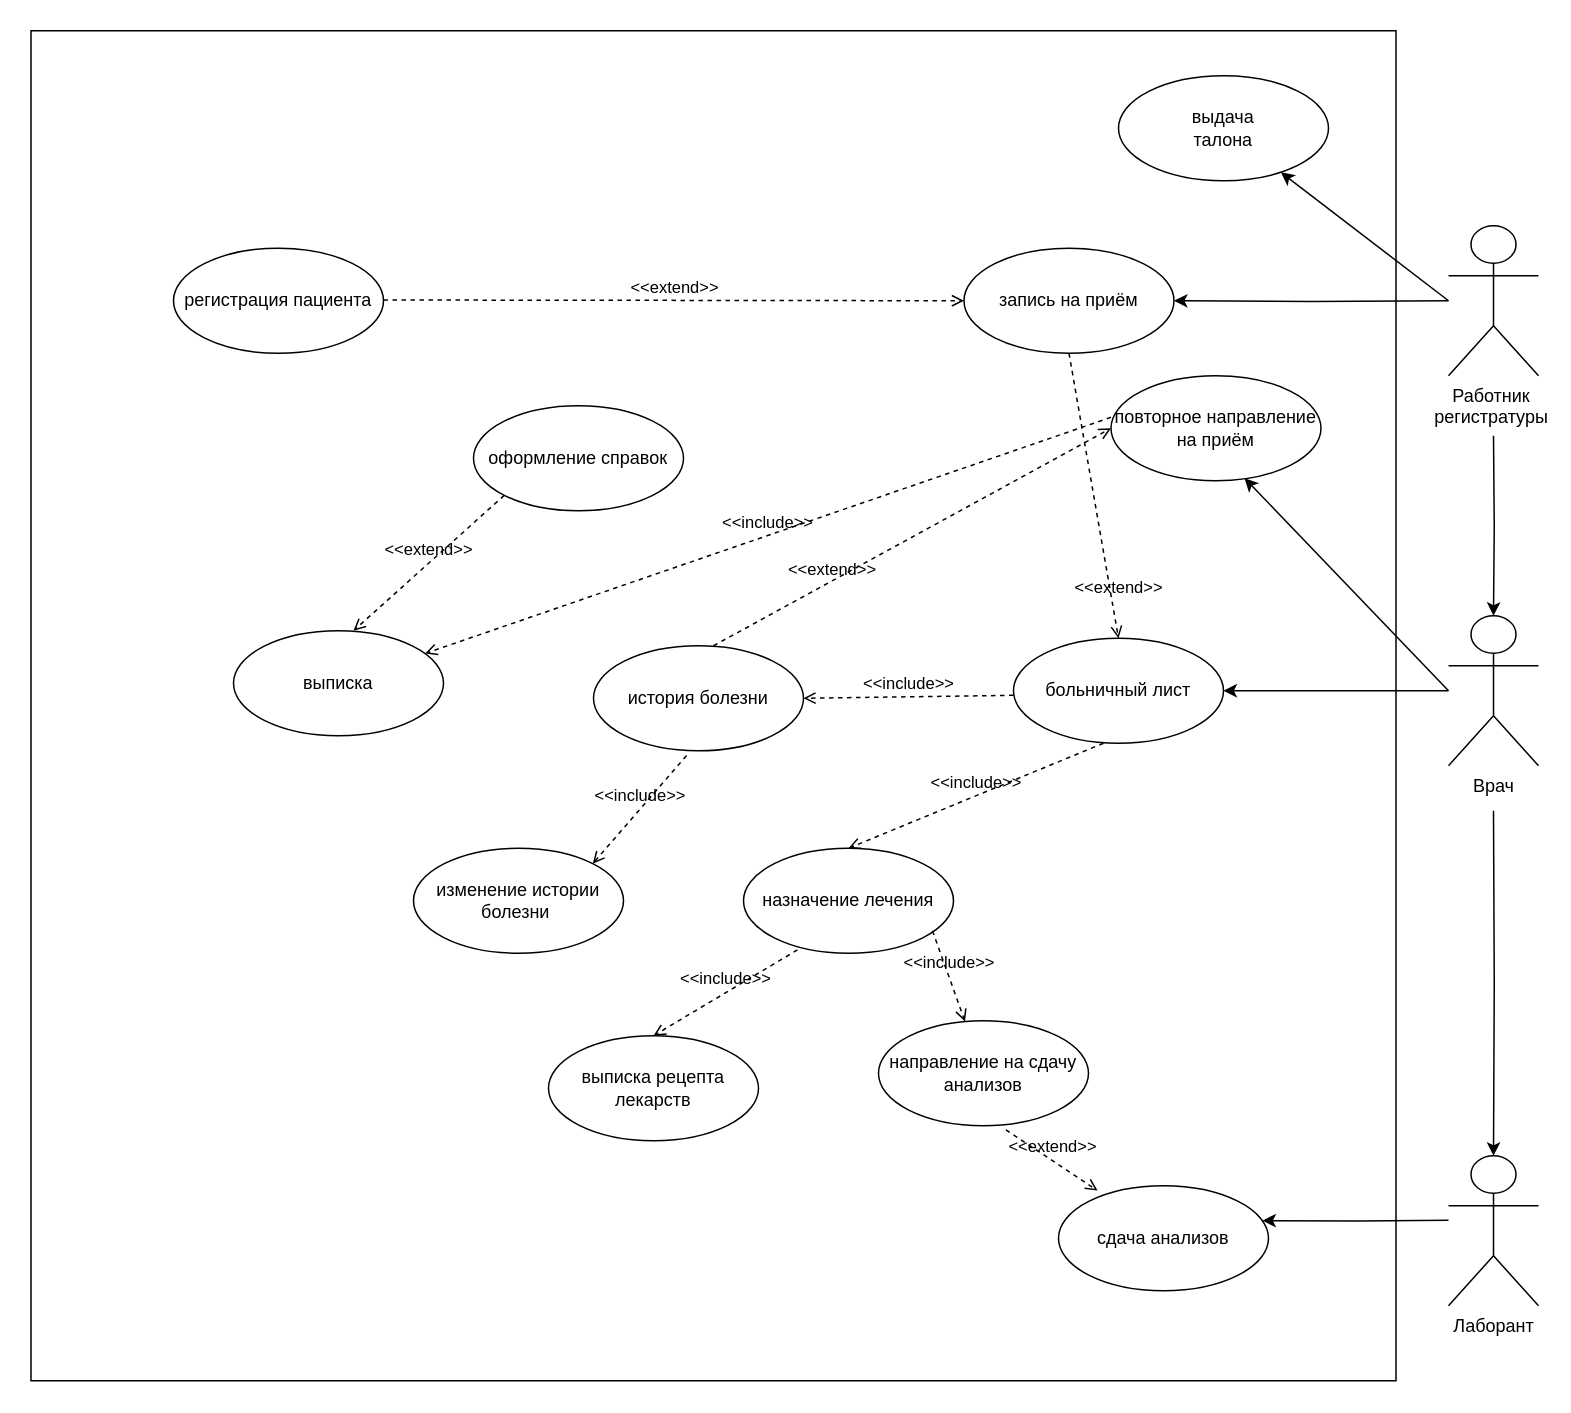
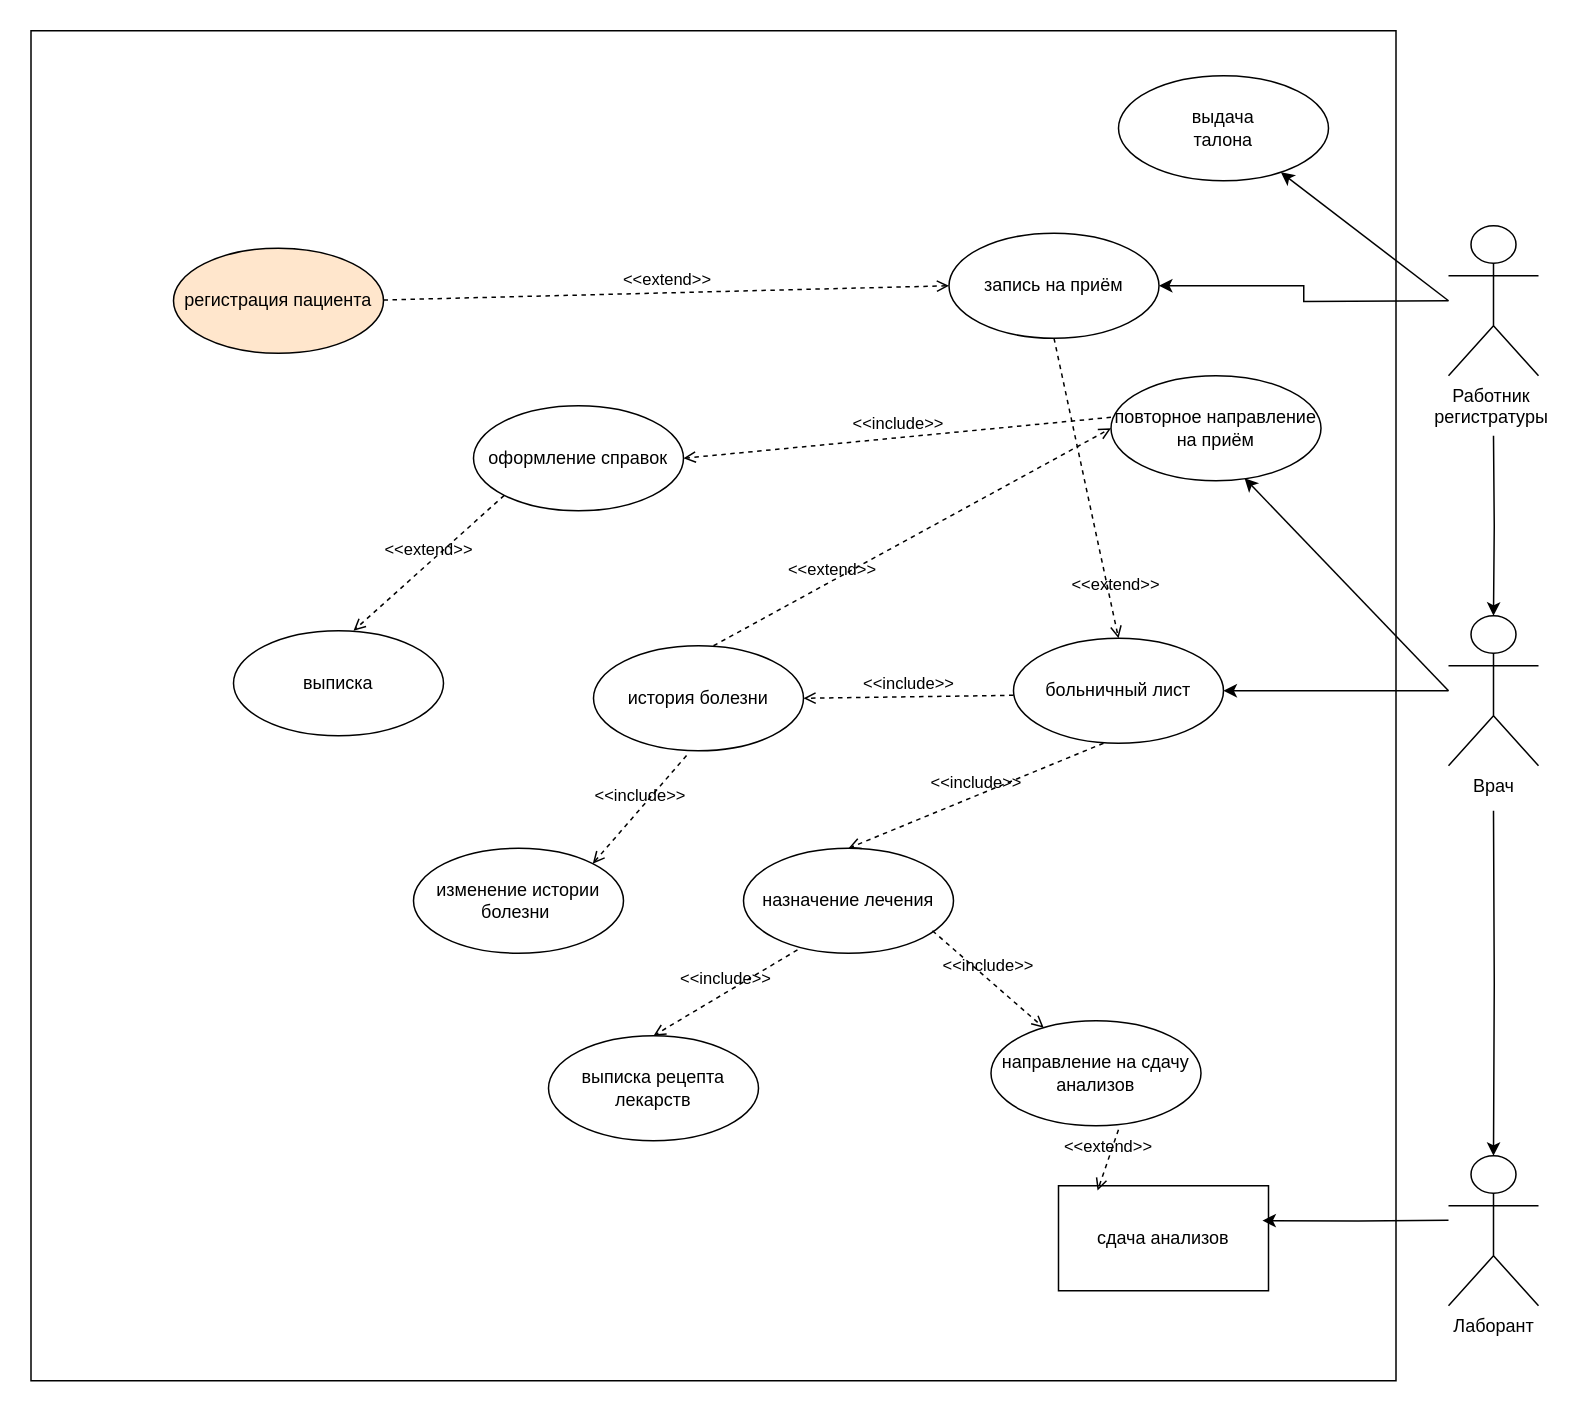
- <mxCell id="6" value="регистрация пациента" style="ellipse;whiteSpace=wrap;html=1;" parent="1" vertex="1"><mxGeometry x="115" y="165" width="140" height="70" as="geometry" /></mxCell>
+ <mxCell id="6" value="регистрация пациента" style="ellipse;whiteSpace=wrap;html=1;fillColor=#ffe6cc;" parent="1" vertex="1"><mxGeometry x="115" y="165" width="140" height="70" as="geometry" /></mxCell>
- <mxCell id="18" value="запись на приём" style="ellipse;whiteSpace=wrap;html=1;" parent="1" vertex="1"><mxGeometry x="642" y="165" width="140" height="70" as="geometry" /></mxCell>
+ <mxCell id="18" value="запись на приём" style="ellipse;whiteSpace=wrap;html=1;" parent="1" vertex="1"><mxGeometry x="632" y="155" width="140" height="70" as="geometry" /></mxCell>
- <mxCell id="32" value="&amp;lt;&amp;lt;include&amp;gt;&amp;gt;" style="html=1;verticalAlign=bottom;labelBackgroundColor=none;endArrow=open;endFill=0;dashed=1;rounded=0;exitX=0;exitY=0.396;exitDx=0;exitDy=0;exitPerimeter=0;" parent="1" target="36" edge="1" source="29"><mxGeometry width="160" relative="1" as="geometry"><mxPoint x="782" y="330" as="sourcePoint" /><mxPoint x="942" y="330" as="targetPoint" /></mxGeometry></mxCell>
+ <mxCell id="32" value="&amp;lt;&amp;lt;include&amp;gt;&amp;gt;" style="html=1;verticalAlign=bottom;labelBackgroundColor=none;endArrow=open;endFill=0;dashed=1;rounded=0;entryX=1;entryY=0.5;entryDx=0;entryDy=0;exitX=0;exitY=0.396;exitDx=0;exitDy=0;exitPerimeter=0;" parent="1" target="15" edge="1" source="29"><mxGeometry width="160" relative="1" as="geometry"><mxPoint x="782" y="330" as="sourcePoint" /><mxPoint x="942" y="330" as="targetPoint" /></mxGeometry></mxCell>
- <mxCell id="10" value="направление на сдачу анализов" style="ellipse;whiteSpace=wrap;html=1;" parent="1" vertex="1"><mxGeometry x="585" y="680" width="140" height="70" as="geometry" /></mxCell>
+ <mxCell id="10" value="направление на сдачу анализов" style="ellipse;whiteSpace=wrap;html=1;" parent="1" vertex="1"><mxGeometry x="660" y="680" width="140" height="70" as="geometry" /></mxCell>
- <mxCell id="11" value="сдача анализов" style="ellipse;whiteSpace=wrap;html=1;" parent="1" vertex="1"><mxGeometry x="705" y="790" width="140" height="70" as="geometry" /></mxCell>
+ <mxCell id="11" value="сдача анализов" style="whiteSpace=wrap;html=1;rounded=0;" parent="1" vertex="1"><mxGeometry x="705" y="790" width="140" height="70" as="geometry" /></mxCell>
